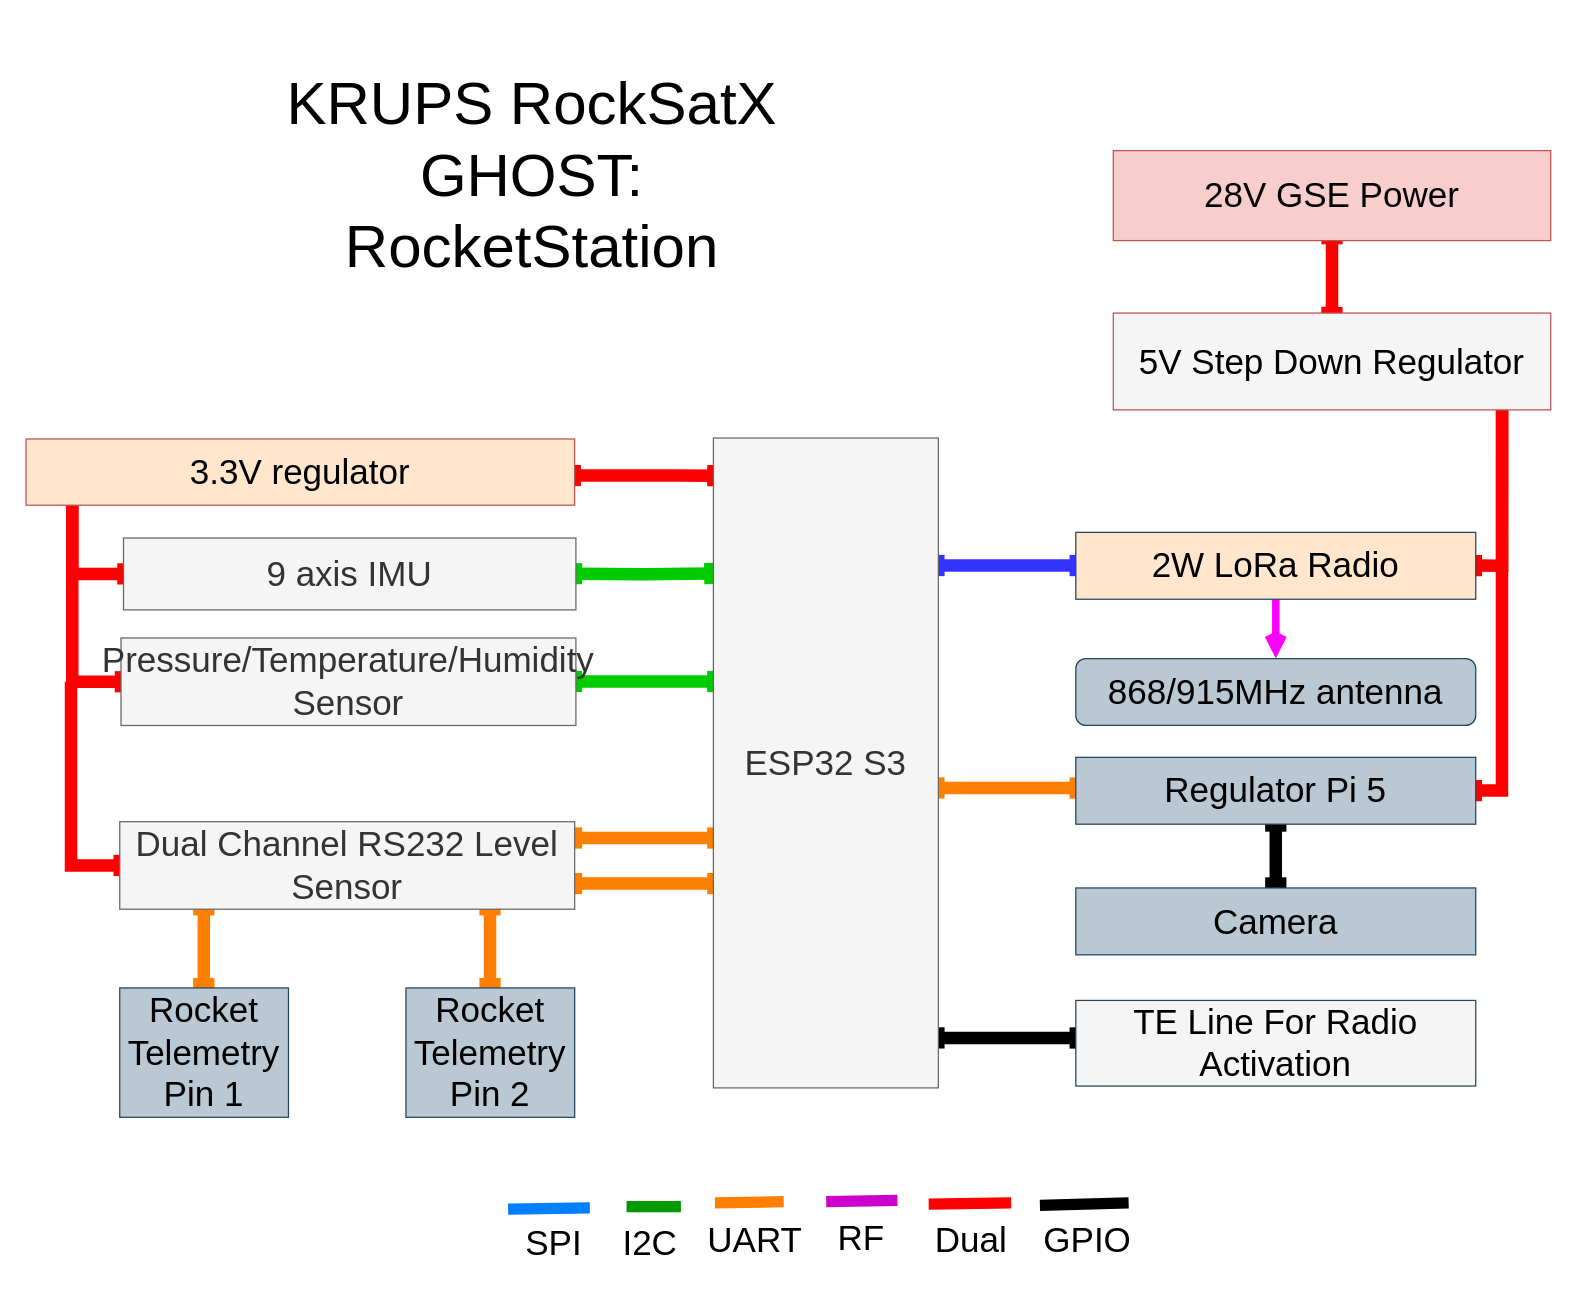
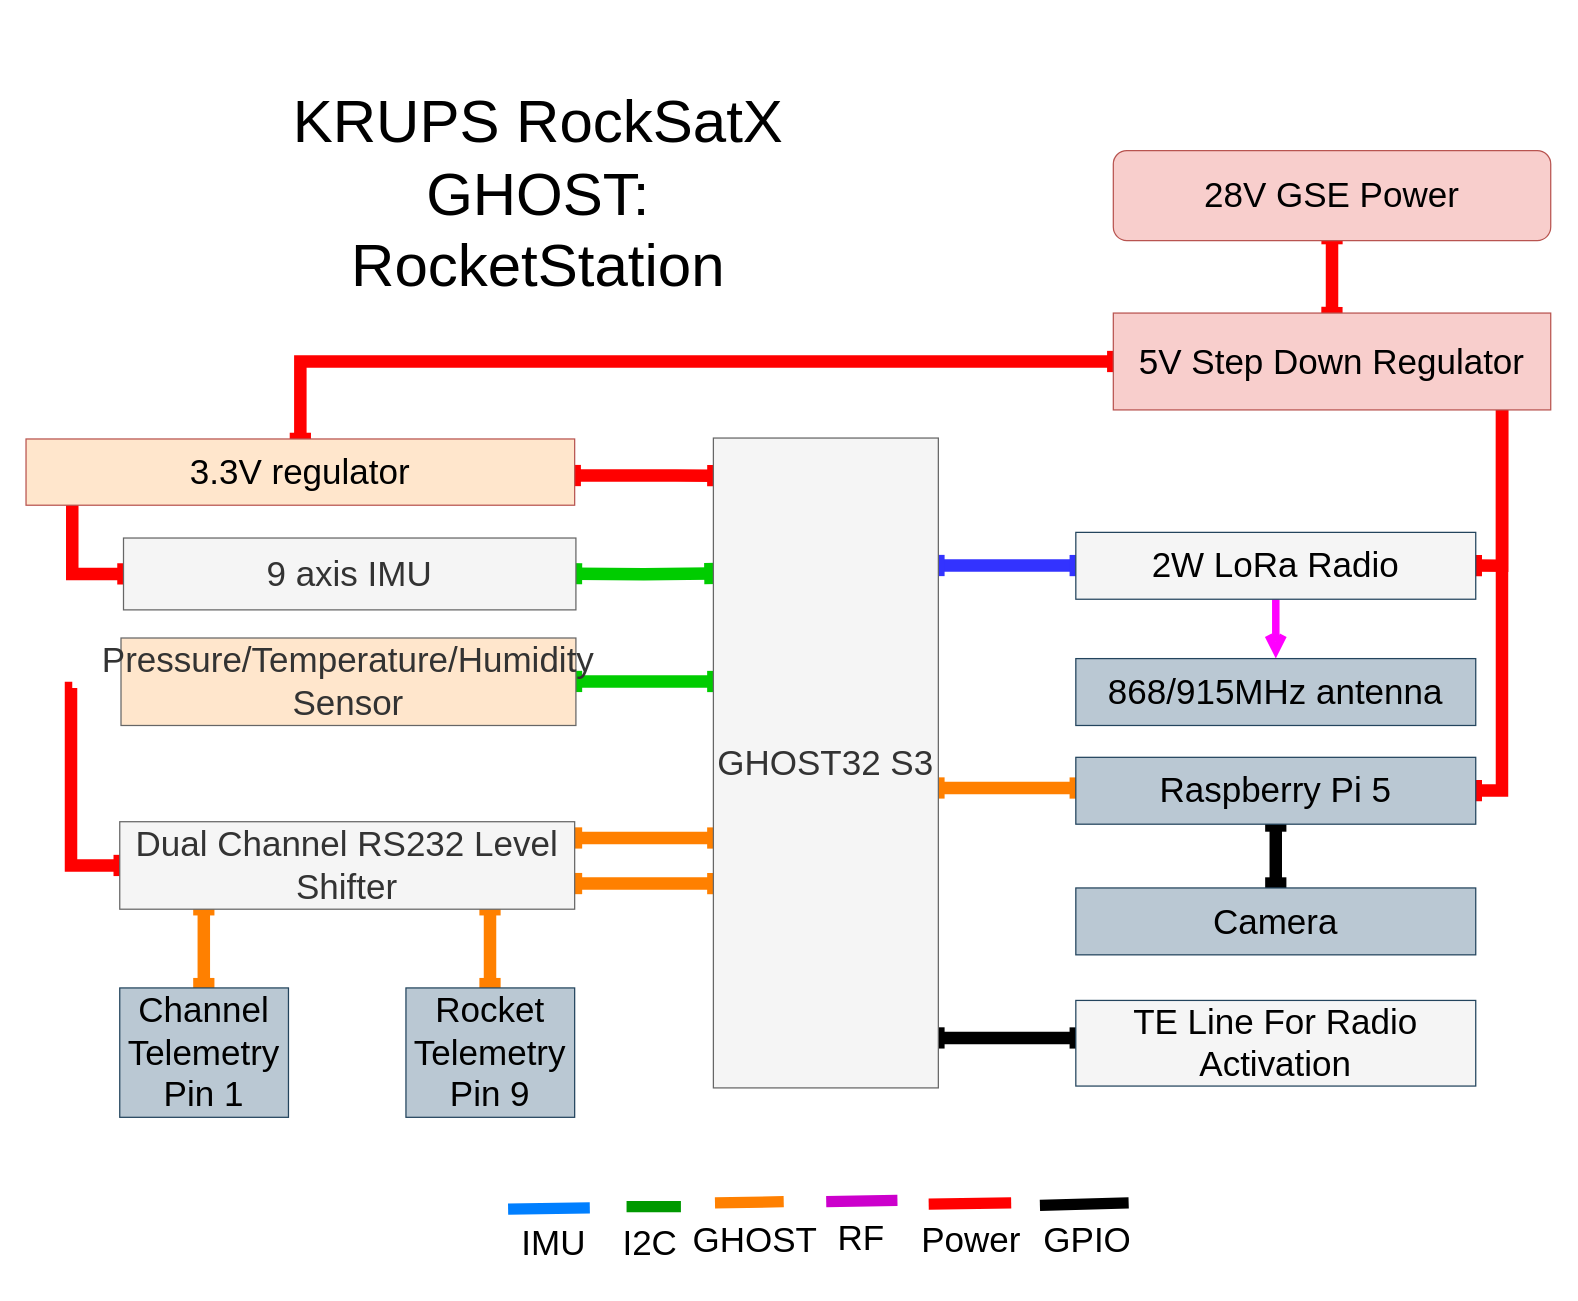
- <mxCell id="39" value="&lt;div&gt;&lt;font style=&quot;font-size: 48px;&quot;&gt;KRUPS RockSatX GHOST: &lt;br&gt;&lt;/font&gt;&lt;/div&gt;&lt;div&gt;&lt;font style=&quot;font-size: 48px;&quot;&gt;RocketStation&lt;br&gt;&lt;/font&gt;&lt;/div&gt;" style="text;html=1;align=center;verticalAlign=middle;whiteSpace=wrap;rounded=0;" parent="1" vertex="1"><mxGeometry x="220" y="20" width="410" height="240" as="geometry" /></mxCell>
+ <mxCell id="39" value="&lt;div&gt;&lt;font style=&quot;font-size: 48px;&quot;&gt;KRUPS RockSatX GHOST: &lt;br&gt;&lt;/font&gt;&lt;/div&gt;&lt;div&gt;&lt;font style=&quot;font-size: 48px;&quot;&gt;RocketStation&lt;br&gt;&lt;/font&gt;&lt;/div&gt;" style="text;html=1;align=center;verticalAlign=middle;whiteSpace=wrap;rounded=0;" parent="1" vertex="1"><mxGeometry x="225" y="35" width="410" height="240" as="geometry" /></mxCell>
- <mxCell id="40" value="28V GSE Power" style="rounded=0;whiteSpace=wrap;html=1;fillColor=#f8cecc;strokeColor=#b85450;fontSize=28;" parent="1" vertex="1"><mxGeometry x="890" y="120" width="350" height="72" as="geometry" /></mxCell>
+ <mxCell id="40" value="28V GSE Power" style="whiteSpace=wrap;html=1;fillColor=#f8cecc;strokeColor=#b85450;fontSize=28;rounded=1;" parent="1" vertex="1"><mxGeometry x="890" y="120" width="350" height="72" as="geometry" /></mxCell>
+ <mxCell id="13" style="edgeStyle=orthogonalEdgeStyle;rounded=0;orthogonalLoop=1;jettySize=auto;html=1;entryX=0;entryY=0.5;entryDx=0;entryDy=0;strokeWidth=10;endArrow=baseDash;endFill=0;fillColor=#fff2cc;strokeColor=#FF0000;startArrow=baseDash;startFill=0;exitX=0.5;exitY=0;exitDx=0;exitDy=0;" parent="1" source="34" target="32" edge="1"><mxGeometry relative="1" as="geometry"><mxPoint x="800" y="240" as="sourcePoint" /><Array as="points"><mxPoint x="240" y="289" /></Array><mxPoint x="800" y="288" as="targetPoint" /></mxGeometry></mxCell>
- <mxCell id="32" value="5V Step Down Regulator" style="rounded=0;whiteSpace=wrap;html=1;fillColor=#f5f5f5;strokeColor=#b85450;fontSize=28;" parent="1" vertex="1"><mxGeometry x="890" y="250" width="350" height="77.5" as="geometry" /></mxCell>
+ <mxCell id="32" value="5V Step Down Regulator" style="rounded=0;whiteSpace=wrap;html=1;fillColor=#f8cecc;strokeColor=#b85450;fontSize=28;" parent="1" vertex="1"><mxGeometry x="890" y="250" width="350" height="77.5" as="geometry" /></mxCell>
- <mxCell id="37" value="2W LoRa Radio" style="rounded=0;whiteSpace=wrap;html=1;fontSize=28;fillColor=#ffe6cc;strokeColor=#23445d;" parent="1" vertex="1"><mxGeometry x="860" y="425.48" width="320" height="53.5" as="geometry" /></mxCell>
+ <mxCell id="37" value="2W LoRa Radio" style="rounded=0;whiteSpace=wrap;html=1;fontSize=28;fillColor=#F5F5F5;strokeColor=#23445d;" parent="1" vertex="1"><mxGeometry x="860" y="425.48" width="320" height="53.5" as="geometry" /></mxCell>
- <mxCell id="12" style="edgeStyle=orthogonalEdgeStyle;rounded=0;orthogonalLoop=1;jettySize=auto;html=1;strokeWidth=10;endArrow=baseDash;endFill=0;fillColor=#f8cecc;strokeColor=#FF0000;entryX=0;entryY=0.5;entryDx=0;entryDy=0;exitX=0.087;exitY=0.993;exitDx=0;exitDy=0;exitPerimeter=0;" parent="1" source="34" target="35" edge="1"><mxGeometry relative="1" as="geometry"><mxPoint x="57" y="470" as="sourcePoint" /><mxPoint x="96" y="1033" as="targetPoint" /><Array as="points"><mxPoint x="57" y="403" /><mxPoint x="57" y="545" /></Array></mxGeometry></mxCell>
- <mxCell id="35" value="Pressure/Temperature/Humidity Sensor" style="rounded=0;whiteSpace=wrap;html=1;fillColor=#f5f5f5;strokeColor=#666666;fontSize=28;fontColor=#333333;" parent="1" vertex="1"><mxGeometry x="96" y="510" width="364" height="70" as="geometry" /></mxCell>
+ <mxCell id="35" value="Pressure/Temperature/Humidity Sensor" style="rounded=0;whiteSpace=wrap;html=1;fillColor=#ffe6cc;strokeColor=#666666;fontSize=28;fontColor=#333333;" parent="1" vertex="1"><mxGeometry x="96" y="510" width="364" height="70" as="geometry" /></mxCell>
- <mxCell id="38" value="868/915MHz antenna" style="whiteSpace=wrap;html=1;fontSize=28;fillColor=#bac8d3;strokeColor=#23445d;direction=south;rounded=1;" parent="1" vertex="1"><mxGeometry x="860" y="526.48" width="320" height="53.52" as="geometry" /></mxCell>
+ <mxCell id="38" value="868/915MHz antenna" style="rounded=0;whiteSpace=wrap;html=1;fontSize=28;fillColor=#bac8d3;strokeColor=#23445d;direction=south;" parent="1" vertex="1"><mxGeometry x="860" y="526.48" width="320" height="53.52" as="geometry" /></mxCell>
- <mxCell id="36" value="ESP32 S3" style="rounded=0;whiteSpace=wrap;html=1;fillColor=#f5f5f5;fontSize=28;fontColor=#333333;strokeColor=#666666;" parent="1" vertex="1"><mxGeometry x="570" y="350" width="180" height="520" as="geometry" /></mxCell>
+ <mxCell id="36" value="GHOST32 S3" style="rounded=0;whiteSpace=wrap;html=1;fillColor=#f5f5f5;fontSize=28;fontColor=#333333;strokeColor=#666666;" parent="1" vertex="1"><mxGeometry x="570" y="350" width="180" height="520" as="geometry" /></mxCell>
- <mxCell id="41" value="Regulator Pi 5" style="rounded=0;whiteSpace=wrap;html=1;fontSize=28;fillColor=#bac8d3;strokeColor=#23445d;" vertex="1" parent="1"><mxGeometry x="860" y="605.48" width="320" height="53.5" as="geometry" /></mxCell>
+ <mxCell id="41" value="Raspberry Pi 5" style="rounded=0;whiteSpace=wrap;html=1;fontSize=28;fillColor=#bac8d3;strokeColor=#23445d;" vertex="1" parent="1"><mxGeometry x="860" y="605.48" width="320" height="53.5" as="geometry" /></mxCell>
- <mxCell id="44" value="Dual Channel RS232 Level Sensor" style="rounded=0;whiteSpace=wrap;html=1;fillColor=#f5f5f5;strokeColor=#666666;fontSize=28;fontColor=#333333;" vertex="1" parent="1"><mxGeometry x="95" y="657" width="364" height="70" as="geometry" /></mxCell>
+ <mxCell id="44" value="Dual Channel RS232 Level Shifter" style="rounded=0;whiteSpace=wrap;html=1;fillColor=#f5f5f5;strokeColor=#666666;fontSize=28;fontColor=#333333;" vertex="1" parent="1"><mxGeometry x="95" y="657" width="364" height="70" as="geometry" /></mxCell>
- <mxCell id="42" value="Rocket Telemetry Pin 1" style="rounded=0;whiteSpace=wrap;html=1;fontSize=28;fillColor=#bac8d3;strokeColor=#23445d;direction=south;" vertex="1" parent="1"><mxGeometry x="95" y="790" width="135" height="103.52" as="geometry" /></mxCell>
+ <mxCell id="42" value="Channel Telemetry Pin 1" style="rounded=0;whiteSpace=wrap;html=1;fontSize=28;fillColor=#bac8d3;strokeColor=#23445d;direction=south;" vertex="1" parent="1"><mxGeometry x="95" y="790" width="135" height="103.52" as="geometry" /></mxCell>
- <mxCell id="46" value="Rocket Telemetry Pin 2" style="rounded=0;whiteSpace=wrap;html=1;fontSize=28;fillColor=#bac8d3;strokeColor=#23445d;direction=south;" vertex="1" parent="1"><mxGeometry x="324" y="790" width="135" height="103.52" as="geometry" /></mxCell>
+ <mxCell id="46" value="Rocket Telemetry Pin 9" style="rounded=0;whiteSpace=wrap;html=1;fontSize=28;fillColor=#bac8d3;strokeColor=#23445d;direction=south;" vertex="1" parent="1"><mxGeometry x="324" y="790" width="135" height="103.52" as="geometry" /></mxCell>
- <mxCell id="24" value="UART" style="text;html=1;align=center;verticalAlign=middle;resizable=0;points=[];autosize=1;strokeColor=none;fillColor=none;fontSize=28;" parent="1" vertex="1"><mxGeometry x="553.27" y="967" width="100" height="50" as="geometry" /></mxCell>
+ <mxCell id="24" value="GHOST" style="text;html=1;align=center;verticalAlign=middle;resizable=0;points=[];autosize=1;strokeColor=none;fillColor=none;fontSize=28;" parent="1" vertex="1"><mxGeometry x="553.27" y="967" width="100" height="50" as="geometry" /></mxCell>
- <mxCell id="30" value="Dual" style="text;html=1;align=center;verticalAlign=middle;resizable=0;points=[];autosize=1;strokeColor=none;fillColor=none;fontSize=28;" parent="1" vertex="1"><mxGeometry x="726.27" y="967" width="100" height="50" as="geometry" /></mxCell>
+ <mxCell id="30" value="Power" style="text;html=1;align=center;verticalAlign=middle;resizable=0;points=[];autosize=1;strokeColor=none;fillColor=none;fontSize=28;" parent="1" vertex="1"><mxGeometry x="726.27" y="967" width="100" height="50" as="geometry" /></mxCell>
- <mxCell id="20" value="SPI" style="text;html=1;align=center;verticalAlign=middle;resizable=0;points=[];autosize=1;strokeColor=none;fillColor=none;fontSize=28;" parent="1" vertex="1"><mxGeometry x="407.27" y="969" width="70" height="50" as="geometry" /></mxCell>
+ <mxCell id="20" value="IMU" style="text;html=1;align=center;verticalAlign=middle;resizable=0;points=[];autosize=1;strokeColor=none;fillColor=none;fontSize=28;" parent="1" vertex="1"><mxGeometry x="407.27" y="969" width="70" height="50" as="geometry" /></mxCell>
